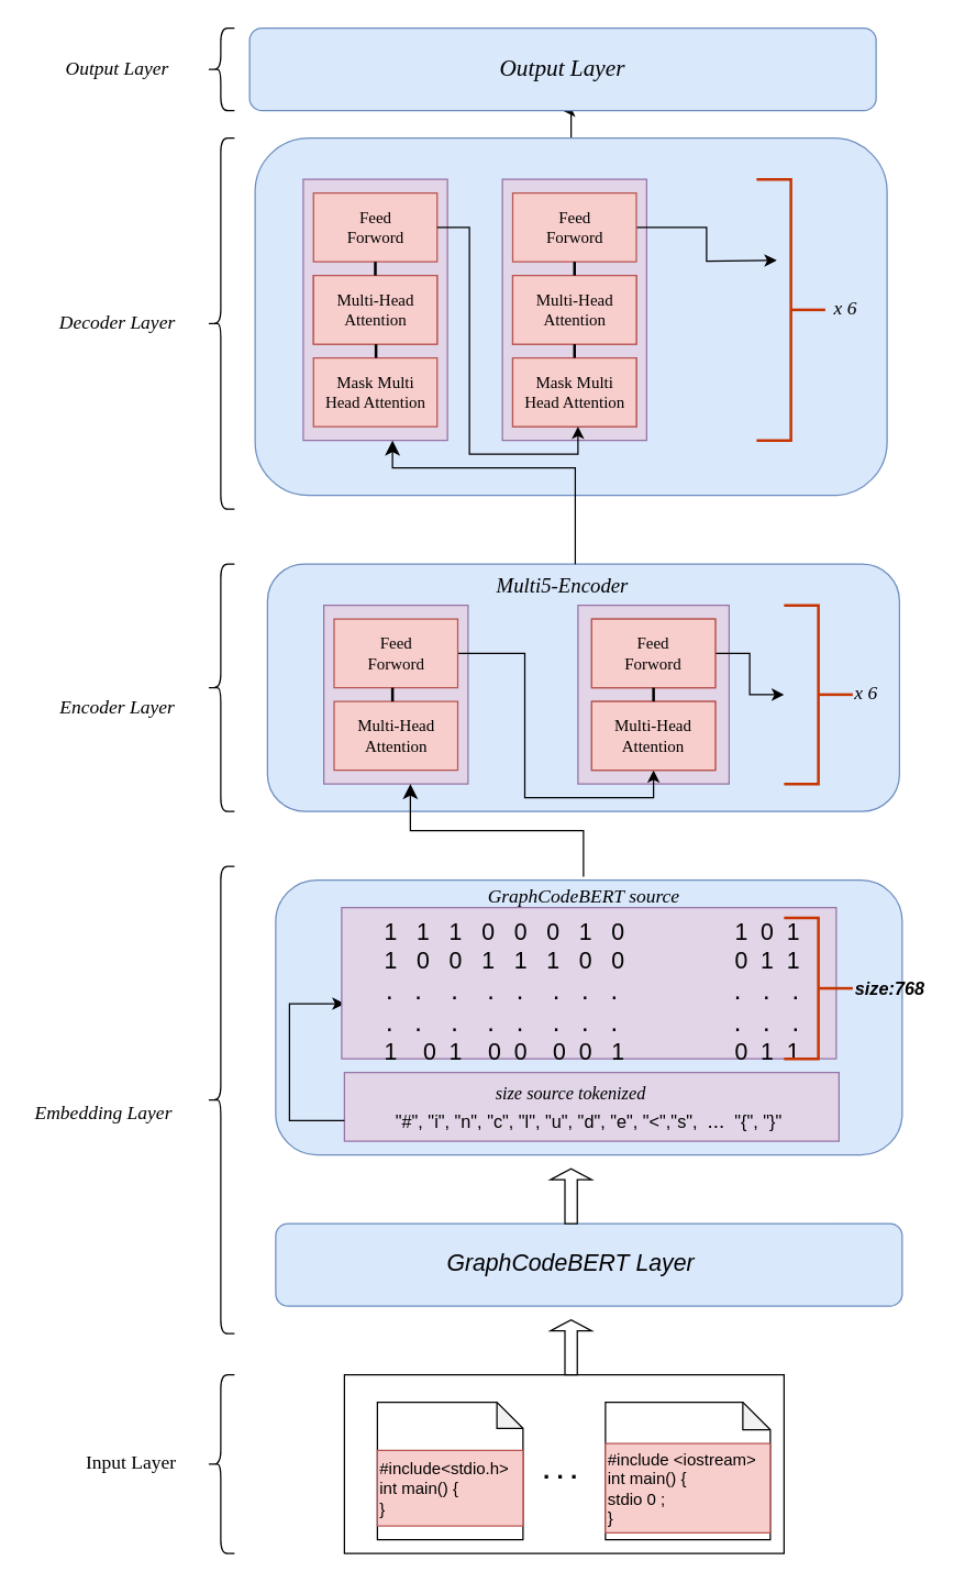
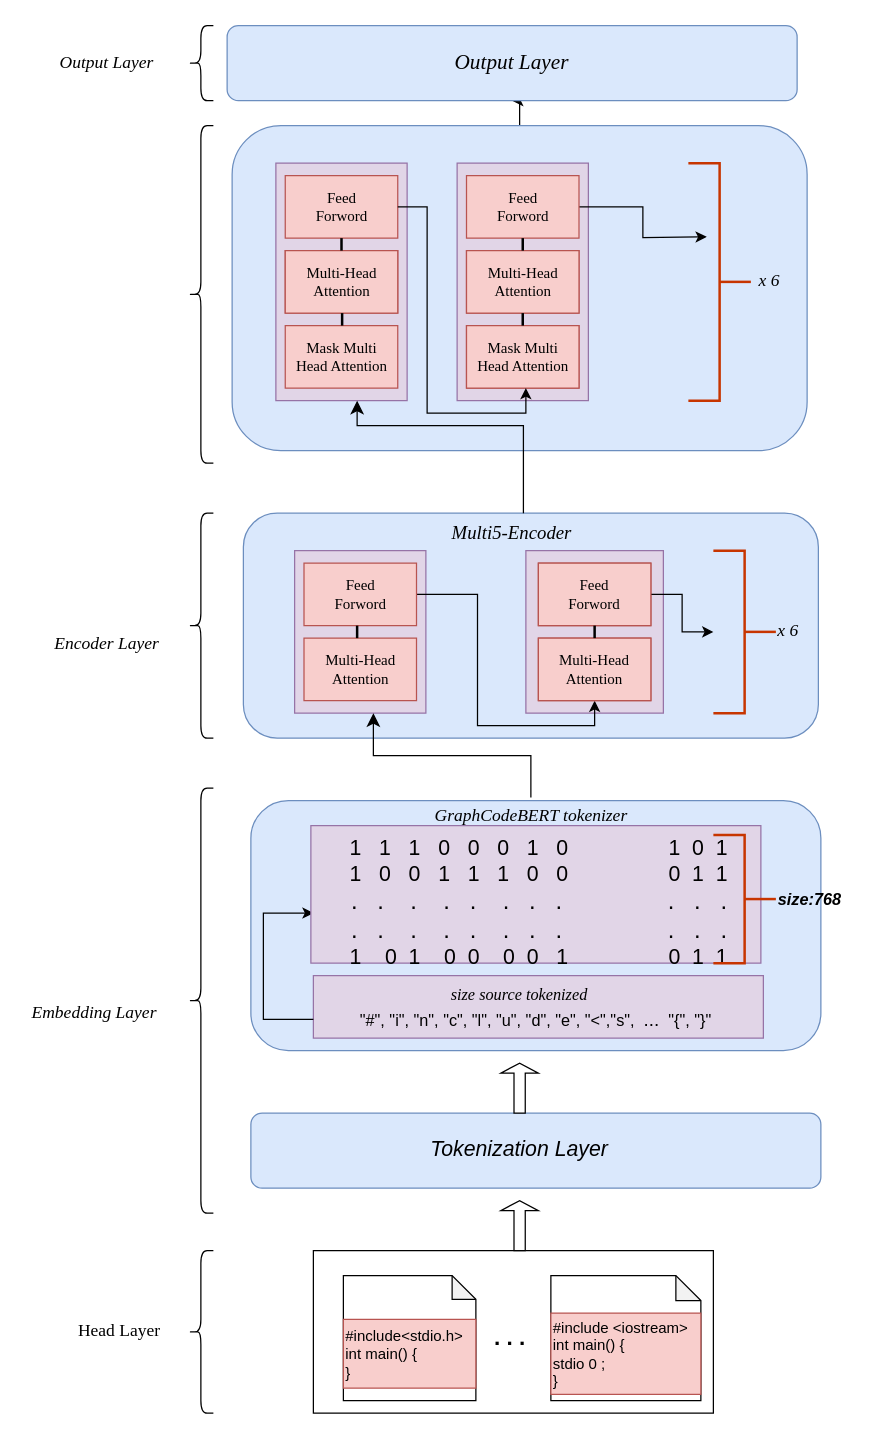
- <mxCell id="67" value="&lt;i&gt;&lt;font style=&quot;font-size: 14px;&quot; face=&quot;Times New Roman&quot;&gt;Decoder Layer&lt;/font&gt;&lt;/i&gt;" style="text;html=1;align=center;verticalAlign=middle;whiteSpace=wrap;rounded=0;" vertex="1" parent="1"><mxGeometry x="30" y="220" width="110" height="30" as="geometry" /></mxCell>
- <mxCell id="25" value="&lt;i&gt;&lt;font style=&quot;font-size: 14px;&quot; face=&quot;Times New Roman&quot;&gt;GraphCodeBERT source&lt;/font&gt;&lt;/i&gt;" style="text;html=1;align=center;verticalAlign=middle;resizable=0;points=[];autosize=1;strokeColor=none;fillColor=none;" vertex="1" parent="1"><mxGeometry x="334" y="637.5" width="180" height="30" as="geometry" /></mxCell>
+ <mxCell id="25" value="&lt;i&gt;&lt;font style=&quot;font-size: 14px;&quot; face=&quot;Times New Roman&quot;&gt;GraphCodeBERT tokenizer&lt;/font&gt;&lt;/i&gt;" style="text;html=1;align=center;verticalAlign=middle;resizable=0;points=[];autosize=1;strokeColor=none;fillColor=none;" vertex="1" parent="1"><mxGeometry x="334" y="637.5" width="180" height="30" as="geometry" /></mxCell>
- <mxCell id="16" value="&lt;font style=&quot;font-size: 17px;&quot;&gt;&lt;i&gt;GraphCodeBERT Layer&lt;/i&gt;&lt;/font&gt;" style="text;html=1;align=center;verticalAlign=middle;whiteSpace=wrap;rounded=0;" vertex="1" parent="1"><mxGeometry x="280" y="905" width="270" height="30" as="geometry" /></mxCell>
+ <mxCell id="16" value="&lt;font style=&quot;font-size: 17px;&quot;&gt;&lt;i&gt;Tokenization Layer&lt;/i&gt;&lt;/font&gt;" style="text;html=1;align=center;verticalAlign=middle;whiteSpace=wrap;rounded=0;" vertex="1" parent="1"><mxGeometry x="280" y="905" width="270" height="30" as="geometry" /></mxCell>
- <mxCell id="8" value="&lt;font face=&quot;Times New Roman&quot; style=&quot;font-size: 14px;&quot;&gt;Input Layer&lt;/font&gt;" style="text;html=1;align=center;verticalAlign=middle;whiteSpace=wrap;rounded=0;" vertex="1" parent="1"><mxGeometry x="60" y="1050" width="70" height="30" as="geometry" /></mxCell>
+ <mxCell id="8" value="&lt;font face=&quot;Times New Roman&quot; style=&quot;font-size: 14px;&quot;&gt;Head Layer&lt;/font&gt;" style="text;html=1;align=center;verticalAlign=middle;whiteSpace=wrap;rounded=0;" vertex="1" parent="1"><mxGeometry x="60" y="1050" width="70" height="30" as="geometry" /></mxCell>
